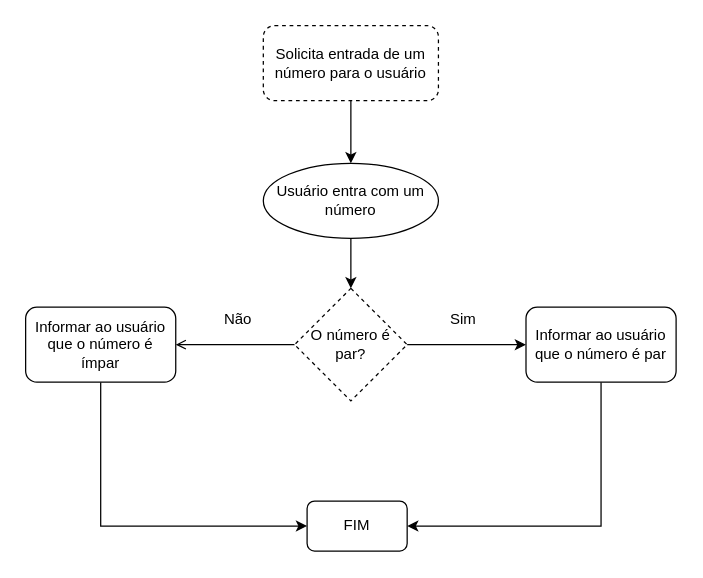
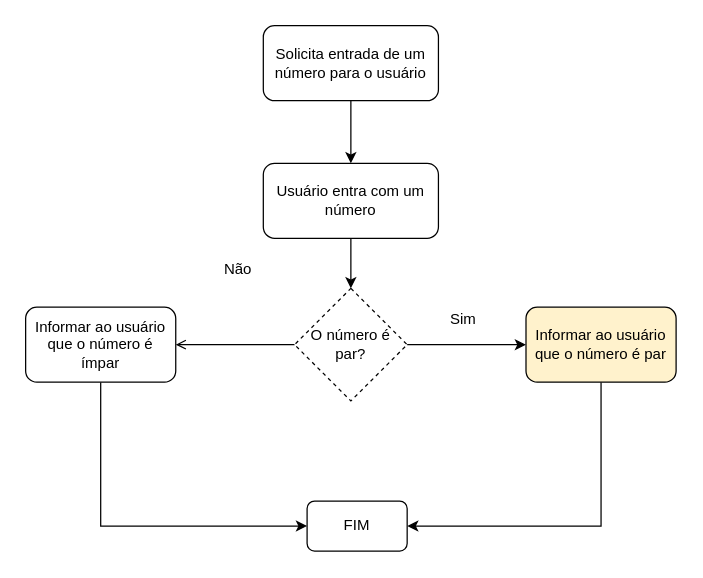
- <mxCell id="3" value="Solicita entrada de um número para o usuário" style="rounded=1;whiteSpace=wrap;html=1;dashed=1;" vertex="1" parent="1"><mxGeometry x="210" y="20" width="140" height="60" as="geometry" /></mxCell>
+ <mxCell id="3" value="Solicita entrada de um número para o usuário" style="rounded=1;whiteSpace=wrap;html=1;" vertex="1" parent="1"><mxGeometry x="210" y="20" width="140" height="60" as="geometry" /></mxCell>
- <mxCell id="5" value="Usuário entra com um número" style="ellipse;whiteSpace=wrap;html=1;" vertex="1" parent="1"><mxGeometry x="210" y="130" width="140" height="60" as="geometry" /></mxCell>
+ <mxCell id="5" value="Usuário entra com um número" style="rounded=1;whiteSpace=wrap;html=1;" vertex="1" parent="1"><mxGeometry x="210" y="130" width="140" height="60" as="geometry" /></mxCell>
- <mxCell id="13" value="Não" style="text;html=1;strokeColor=none;fillColor=none;align=center;verticalAlign=middle;whiteSpace=wrap;rounded=0;" vertex="1" parent="1"><mxGeometry x="170" y="245" width="40" height="20" as="geometry" /></mxCell>
+ <mxCell id="13" value="Não" style="text;html=1;strokeColor=none;fillColor=none;align=center;verticalAlign=middle;whiteSpace=wrap;rounded=0;" vertex="1" parent="1"><mxGeometry x="170" y="205" width="40" height="20" as="geometry" /></mxCell>
- <mxCell id="10" value="Informar ao usuário que o número é par" style="rounded=1;whiteSpace=wrap;html=1;" vertex="1" parent="1"><mxGeometry x="420" y="245" width="120" height="60" as="geometry" /></mxCell>
+ <mxCell id="10" value="Informar ao usuário que o número é par" style="rounded=1;whiteSpace=wrap;html=1;fillColor=#fff2cc;" vertex="1" parent="1"><mxGeometry x="420" y="245" width="120" height="60" as="geometry" /></mxCell>
